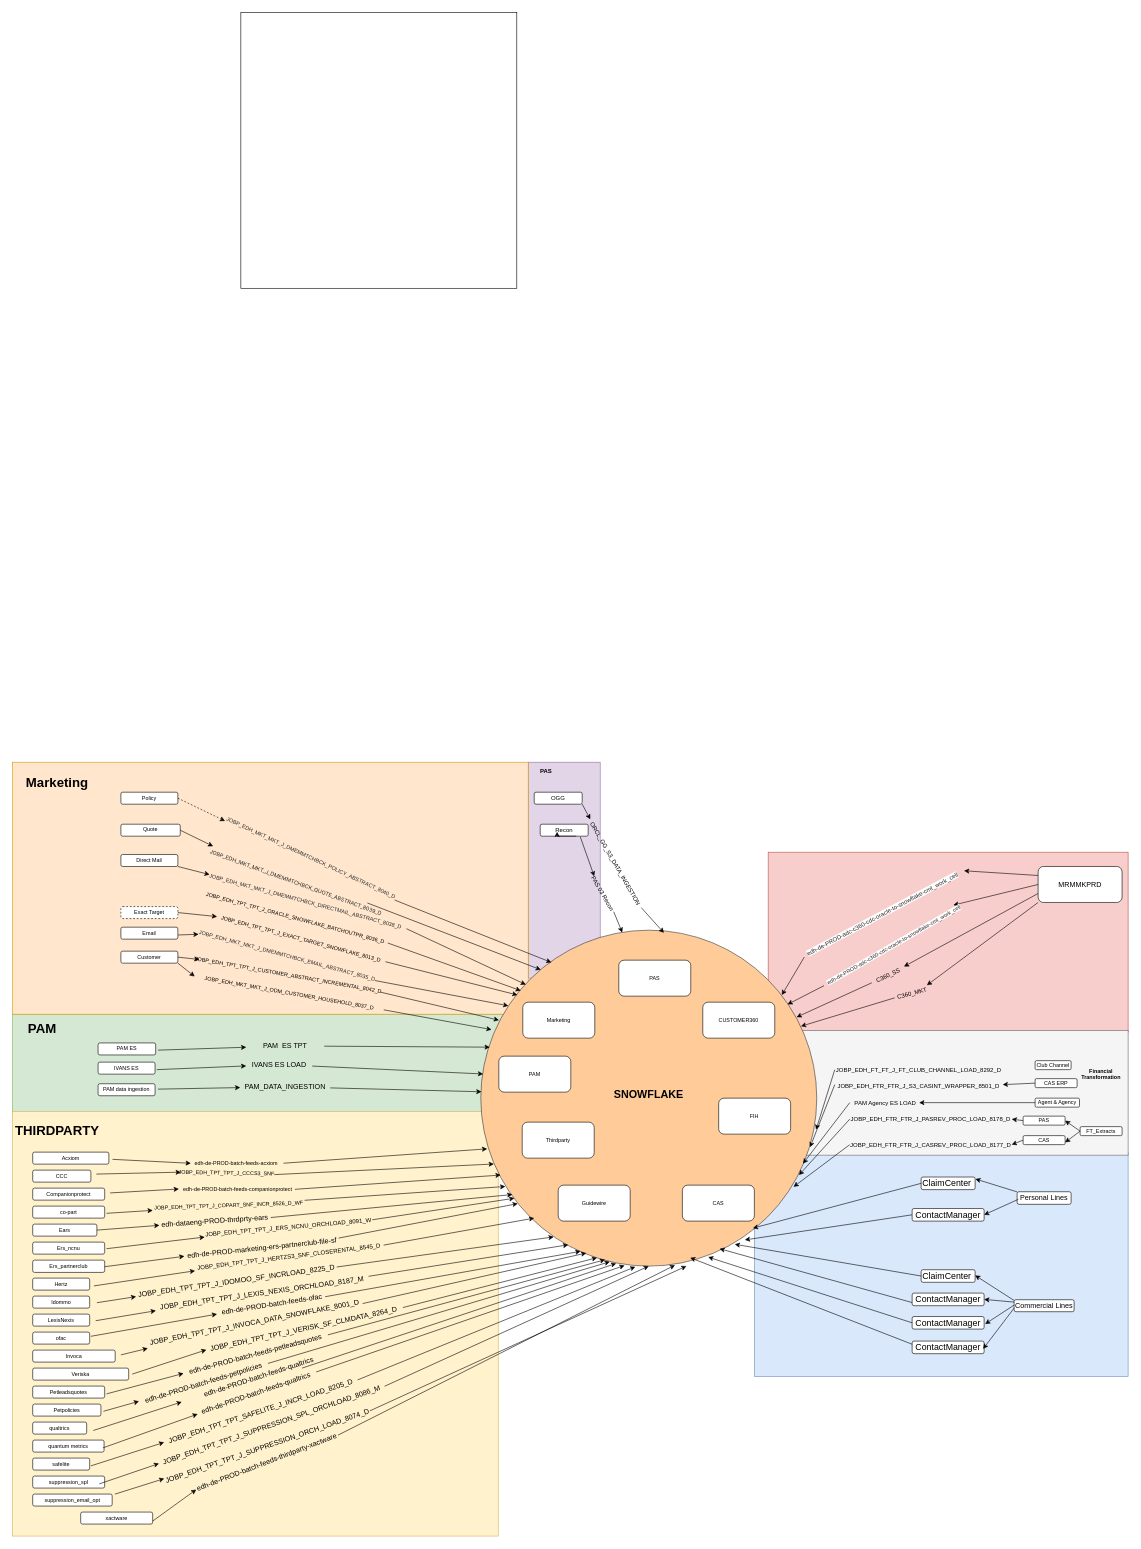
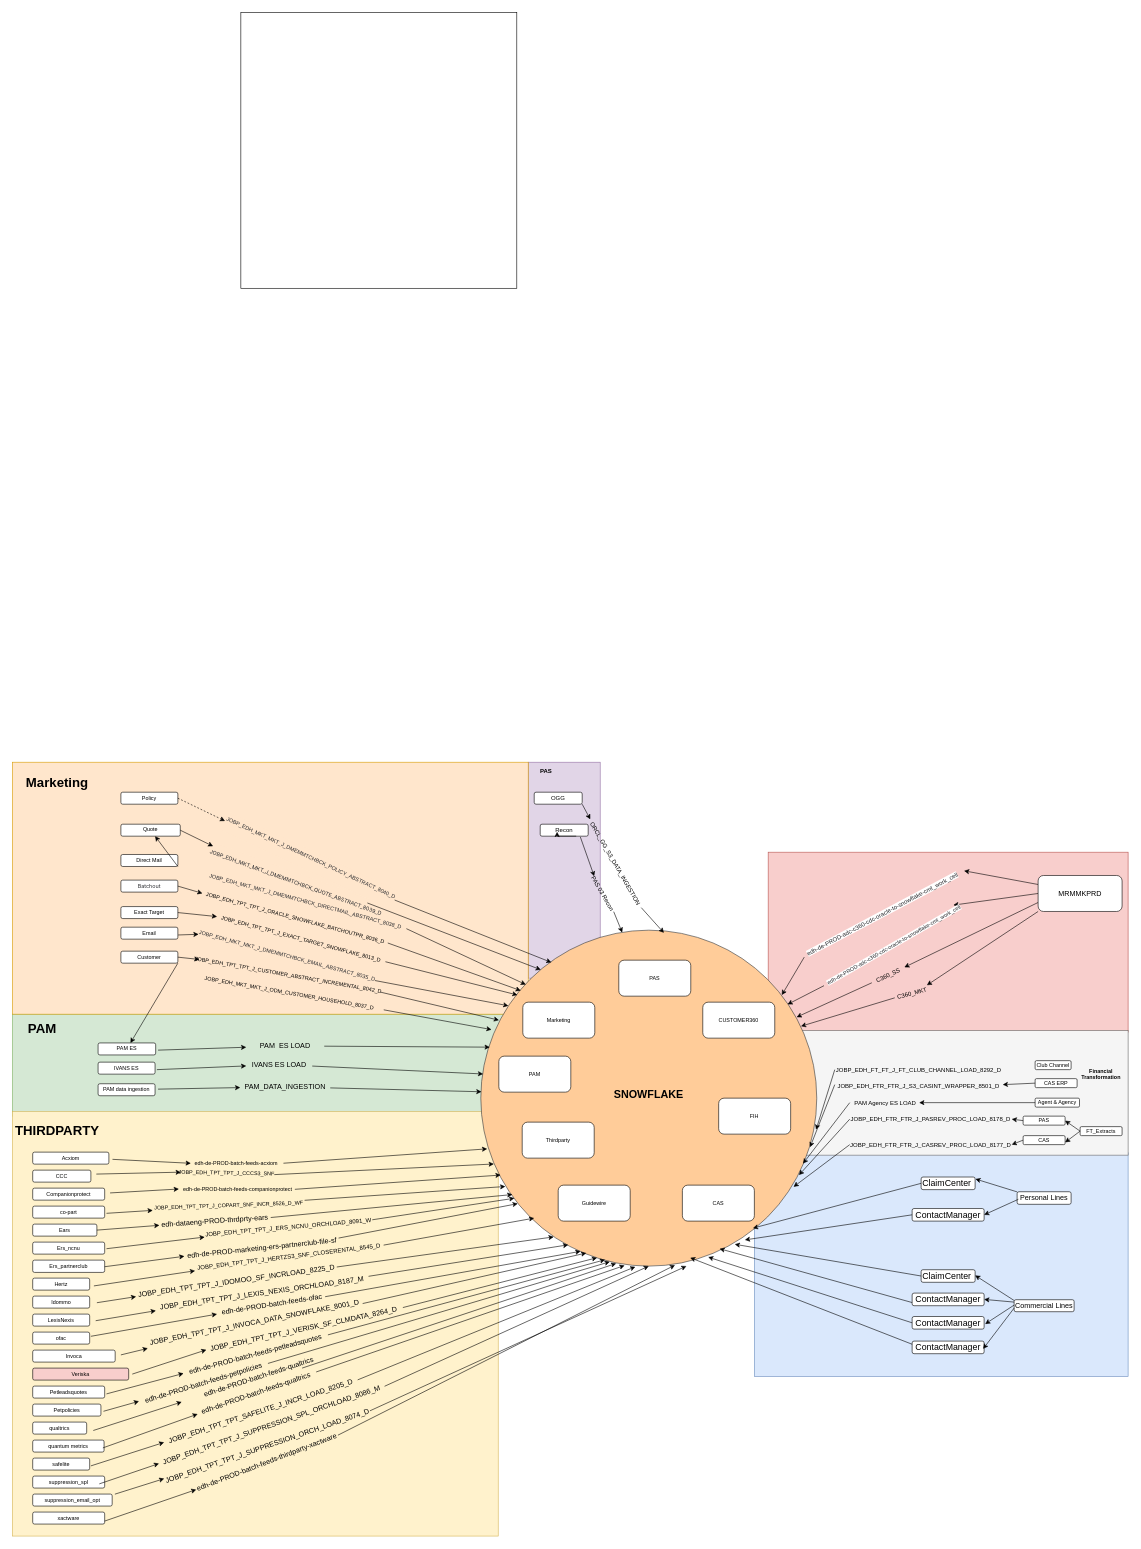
- <mxCell id="62" value="" style="endArrow=classic;html=1;rounded=0;exitX=1;exitY=1;exitDx=0;exitDy=0;entryX=0.012;entryY=0.411;entryDx=0;entryDy=0;entryPerimeter=0;fontSize=9;" edge="1" parent="1" source="51" target="61"><mxGeometry width="50" height="50" relative="1" as="geometry"><mxPoint x="361" y="1600" as="sourcePoint" /><mxPoint x="411" y="1550" as="targetPoint" /></mxGeometry></mxCell>
+ <mxCell id="62" value="" style="endArrow=classic;html=1;rounded=0;exitX=1;exitY=1;exitDx=0;exitDy=0;fontSize=9;" edge="1" parent="1" source="51" target="31"><mxGeometry width="50" height="50" relative="1" as="geometry"><mxPoint x="361" y="1600" as="sourcePoint" /><mxPoint x="411" y="1550" as="targetPoint" /></mxGeometry></mxCell>
- <mxCell id="190" value="MRMMKPRD" style="rounded=1;whiteSpace=wrap;html=1;" vertex="1" parent="1"><mxGeometry x="1730" y="1443.84" width="140" height="60" as="geometry" /></mxCell>
+ <mxCell id="190" value="MRMMKPRD" style="rounded=1;whiteSpace=wrap;html=1;" vertex="1" parent="1"><mxGeometry x="1730" y="1458.84" width="140" height="60" as="geometry" /></mxCell>
+ <mxCell id="48" value="&lt;div style=&quot;text-align: left;&quot;&gt;&lt;font color=&quot;#292a2e&quot; face=&quot;ui-sans-serif, -apple-system, BlinkMacSystemFont, Segoe UI, Ubuntu, system-ui, Helvetica Neue, sans-serif&quot;&gt;&lt;span style=&quot;white-space-collapse: preserve; background-color: rgb(255, 255, 255);&quot;&gt;Batchout&lt;/span&gt;&lt;/font&gt;&lt;/div&gt;" style="rounded=1;whiteSpace=wrap;html=1;fontSize=9;fontStyle=0" vertex="1" parent="1"><mxGeometry x="201" y="1466.56" width="95" height="20" as="geometry" /></mxCell>
+ <mxCell id="66" value="" style="endArrow=classic;html=1;rounded=0;exitX=1;exitY=0.5;exitDx=0;exitDy=0;entryX=0;entryY=0.5;entryDx=0;entryDy=0;fontSize=9;" edge="1" parent="1" source="48" target="65"><mxGeometry width="50" height="50" relative="1" as="geometry"><mxPoint x="341" y="1490" as="sourcePoint" /><mxPoint x="391" y="1440" as="targetPoint" /></mxGeometry></mxCell>
- <mxCell id="49" value="&lt;font&gt;Exact Target&lt;/font&gt;" style="rounded=1;whiteSpace=wrap;html=1;fontSize=9;dashed=1;" vertex="1" parent="1"><mxGeometry x="201" y="1510.65" width="95" height="20" as="geometry" /></mxCell>
+ <mxCell id="49" value="&lt;font&gt;Exact Target&lt;/font&gt;" style="rounded=1;whiteSpace=wrap;html=1;fontSize=9;" vertex="1" parent="1"><mxGeometry x="201" y="1510.65" width="95" height="20" as="geometry" /></mxCell>
- <mxCell id="78" value="" style="endArrow=classic;html=1;rounded=0;entryX=0;entryY=0.5;entryDx=0;entryDy=0;fontSize=9;exitX=1;exitY=1;exitDx=0;exitDy=0;" edge="1" parent="1" source="50" target="77"><mxGeometry width="50" height="50" relative="1" as="geometry"><mxPoint x="291" y="1510" as="sourcePoint" /><mxPoint x="651" y="1560" as="targetPoint" /></mxGeometry></mxCell>
+ <mxCell id="78" value="" style="endArrow=classic;html=1;rounded=0;fontSize=9;exitX=1;exitY=1;exitDx=0;exitDy=0;" edge="1" parent="1" source="50" target="137"><mxGeometry width="50" height="50" relative="1" as="geometry"><mxPoint x="291" y="1510" as="sourcePoint" /><mxPoint x="651" y="1560" as="targetPoint" /></mxGeometry></mxCell>
- <mxCell id="198" value="PAM&amp;nbsp; ES TPT" style="text;html=1;align=center;verticalAlign=middle;whiteSpace=wrap;rounded=0;" vertex="1" parent="1"><mxGeometry x="410" y="1728" width="130" height="30" as="geometry" /></mxCell>
+ <mxCell id="198" value="PAM&amp;nbsp; ES LOAD" style="text;html=1;align=center;verticalAlign=middle;whiteSpace=wrap;rounded=0;" vertex="1" parent="1"><mxGeometry x="410" y="1728" width="130" height="30" as="geometry" /></mxCell>
- <mxCell id="36" value="Veriska" style="rounded=1;whiteSpace=wrap;html=1;fontSize=9;" vertex="1" parent="1"><mxGeometry x="54" y="2280" width="160" height="20" as="geometry" /></mxCell>
+ <mxCell id="36" value="Veriska" style="rounded=1;whiteSpace=wrap;html=1;fontSize=9;fillColor=#f8cecc;" vertex="1" parent="1"><mxGeometry x="54" y="2280" width="160" height="20" as="geometry" /></mxCell>
- <mxCell id="43" value="xactware" style="rounded=1;whiteSpace=wrap;html=1;fontSize=9;" vertex="1" parent="1"><mxGeometry x="134" y="2520" width="120" height="20" as="geometry" /></mxCell>
+ <mxCell id="43" value="xactware" style="rounded=1;whiteSpace=wrap;html=1;fontSize=9;" vertex="1" parent="1"><mxGeometry x="54" y="2520" width="120" height="20" as="geometry" /></mxCell>
